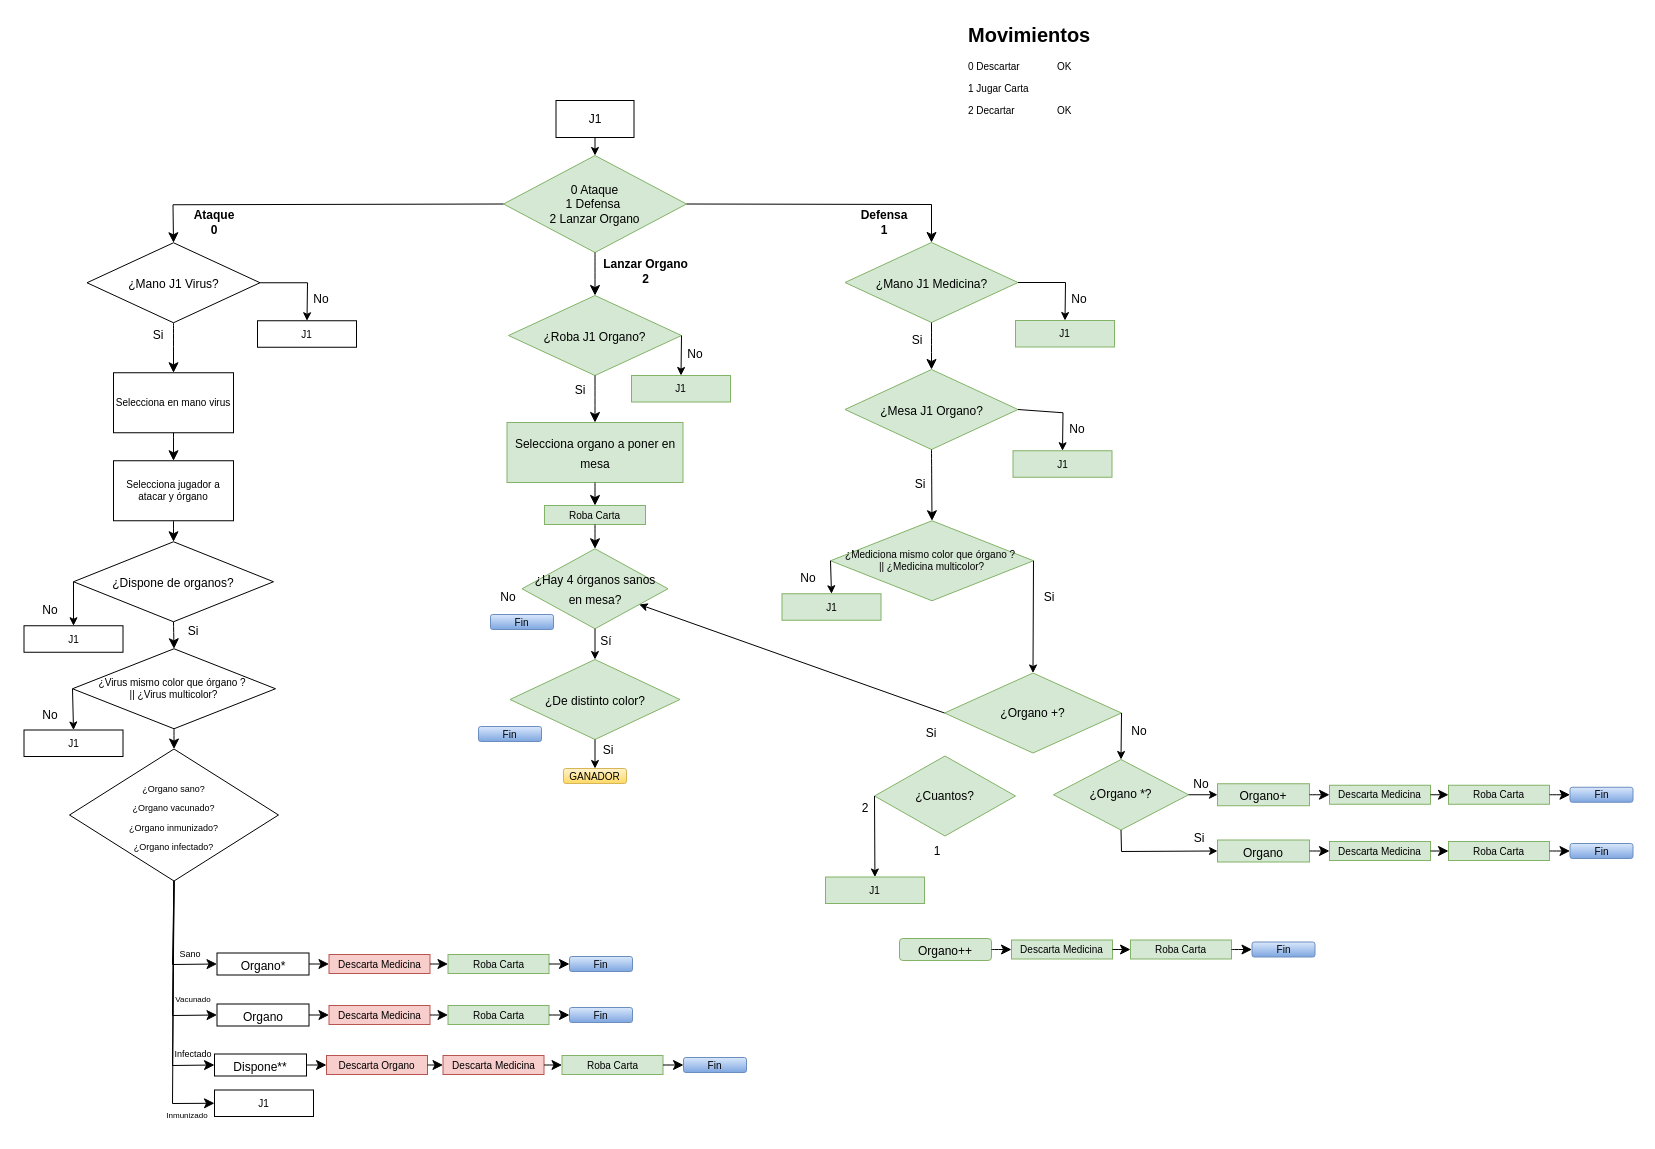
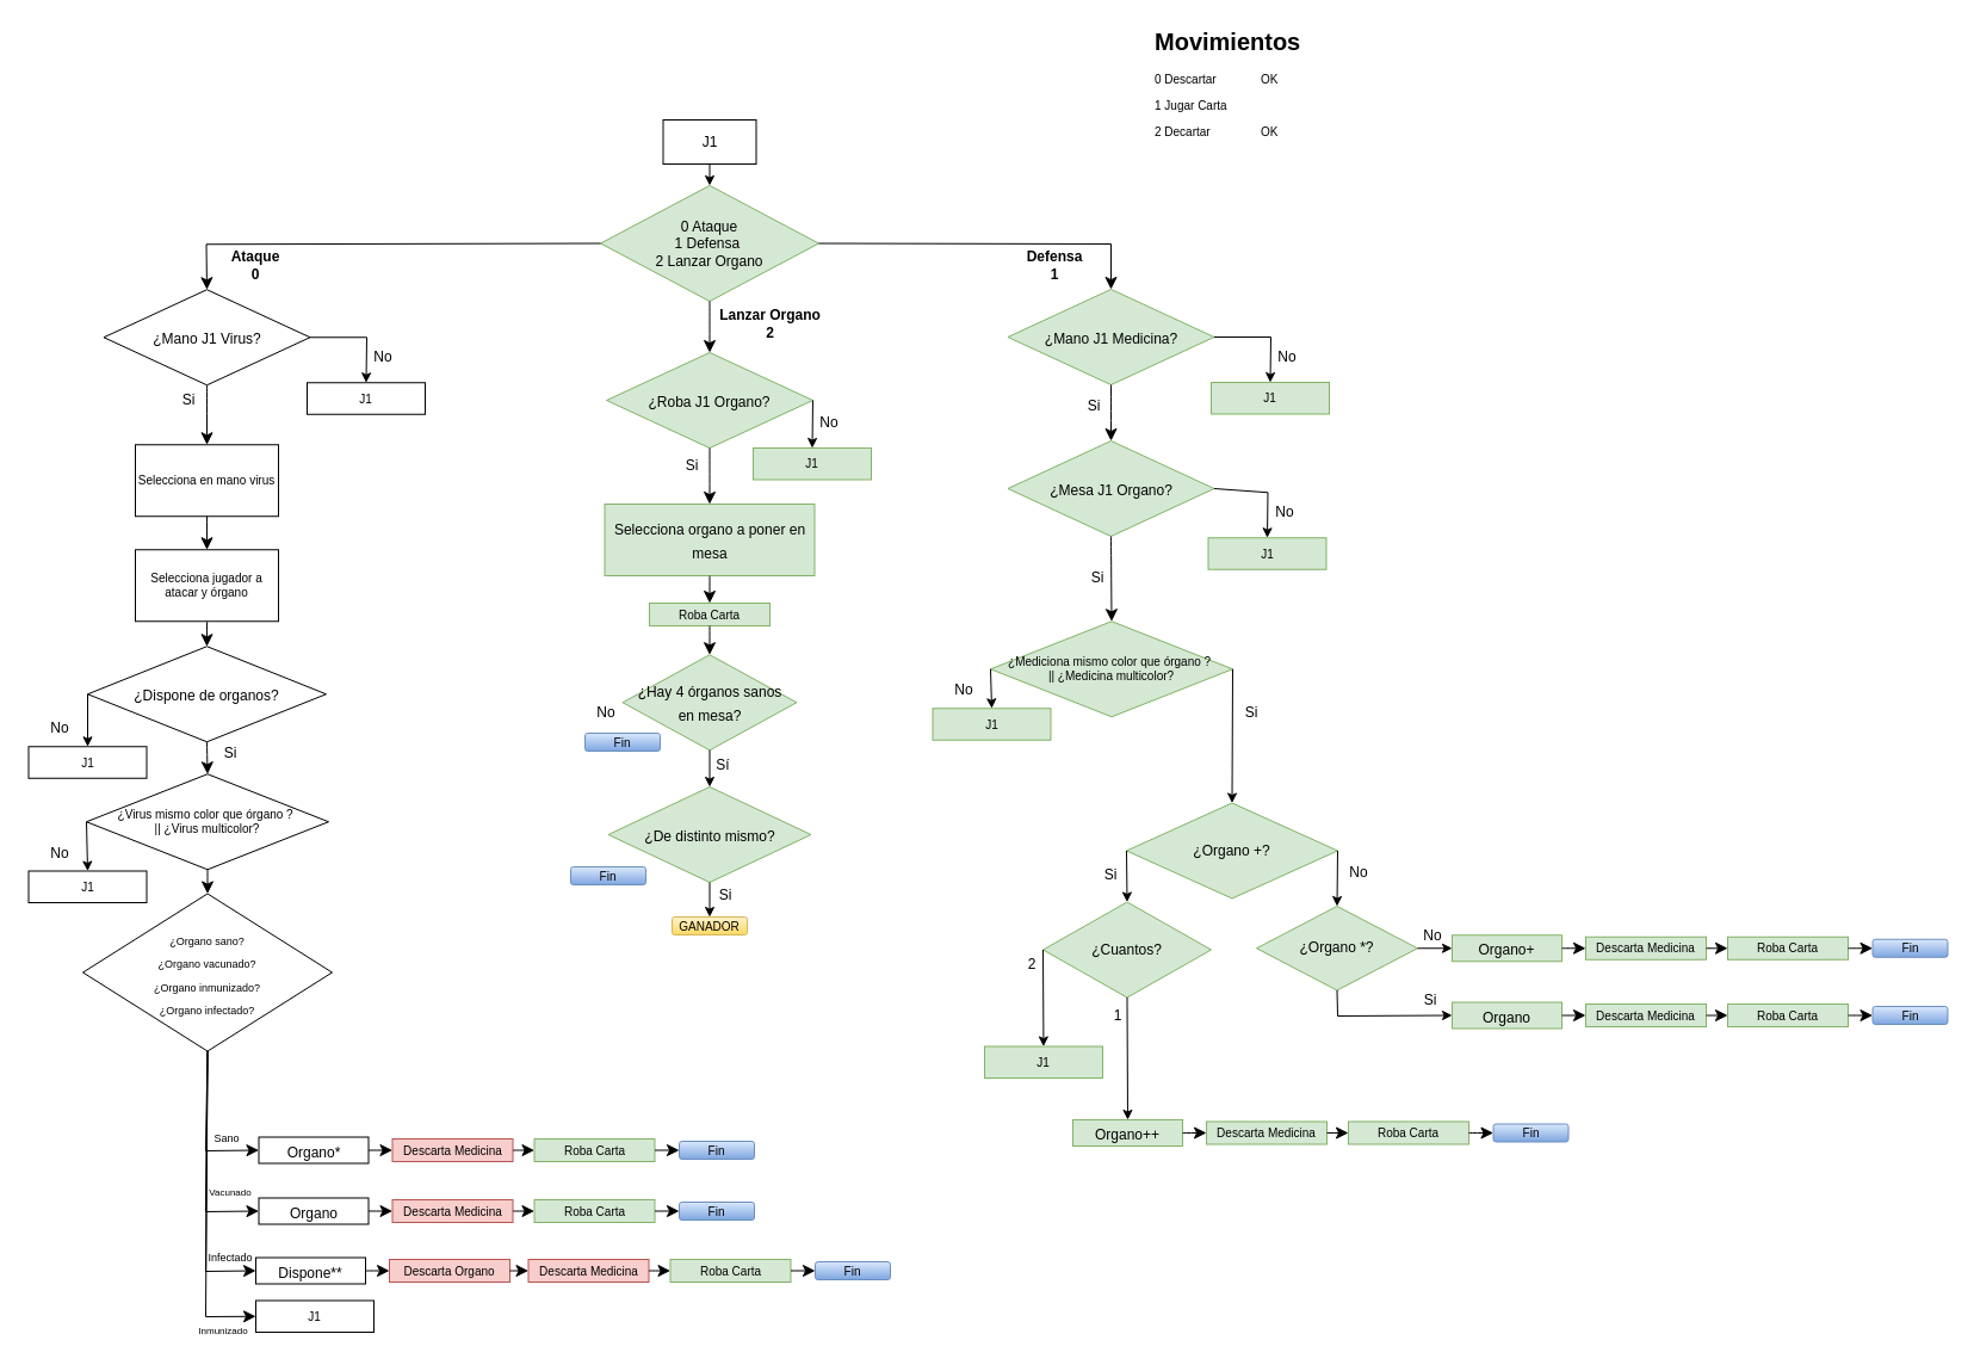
- <mxCell id="121" value="" style="endArrow=classic;html=1;rounded=0;exitX=0;exitY=0.5;exitDx=0;exitDy=0;" parent="1" source="116" target="22" edge="1"><mxGeometry width="50" height="50" relative="1" as="geometry"><mxPoint x="751" y="786" as="sourcePoint" /><mxPoint x="801" y="736" as="targetPoint" /></mxGeometry></mxCell>
+ <mxCell id="121" value="" style="endArrow=classic;html=1;rounded=0;exitX=0;exitY=0.5;exitDx=0;exitDy=0;entryX=0.5;entryY=0;entryDx=0;entryDy=0;" parent="1" source="116" target="119" edge="1"><mxGeometry width="50" height="50" relative="1" as="geometry"><mxPoint x="751" y="786" as="sourcePoint" /><mxPoint x="801" y="736" as="targetPoint" /></mxGeometry></mxCell>
- <mxCell id="30" value="&lt;font style=&quot;font-size: 12px;&quot;&gt;¿De distinto color?&lt;/font&gt;" style="rhombus;whiteSpace=wrap;html=1;fontSize=16;fillColor=#d5e8d4;strokeColor=#82b366;" parent="1" vertex="1"><mxGeometry x="509.5" y="659" width="170" height="80" as="geometry" /></mxCell>
+ <mxCell id="30" value="&lt;font style=&quot;font-size: 12px;&quot;&gt;¿De distinto mismo?&lt;/font&gt;" style="rhombus;whiteSpace=wrap;html=1;fontSize=16;fillColor=#d5e8d4;strokeColor=#82b366;" parent="1" vertex="1"><mxGeometry x="509.5" y="659" width="170" height="80" as="geometry" /></mxCell>
+ <mxCell id="120" value="" style="endArrow=classic;html=1;rounded=0;exitX=0.5;exitY=1;exitDx=0;exitDy=0;entryX=0.5;entryY=0;entryDx=0;entryDy=0;" parent="1" source="119" target="125" edge="1"><mxGeometry width="50" height="50" relative="1" as="geometry"><mxPoint x="902" y="920.5" as="sourcePoint" /><mxPoint x="945" y="874.5" as="targetPoint" /></mxGeometry></mxCell>
- <mxCell id="125" value="&lt;font style=&quot;font-size: 12px;&quot;&gt;Organo++&lt;/font&gt;" style="whiteSpace=wrap;html=1;fontSize=16;fillColor=#d5e8d4;strokeColor=#82b366;rounded=1;" parent="1" vertex="1"><mxGeometry x="899" y="938" width="92" height="22" as="geometry" /></mxCell>
+ <mxCell id="125" value="&lt;font style=&quot;font-size: 12px;&quot;&gt;Organo++&lt;/font&gt;" style="rounded=0;whiteSpace=wrap;html=1;fontSize=16;fillColor=#d5e8d4;strokeColor=#82b366;" parent="1" vertex="1"><mxGeometry x="899" y="938" width="92" height="22" as="geometry" /></mxCell>
